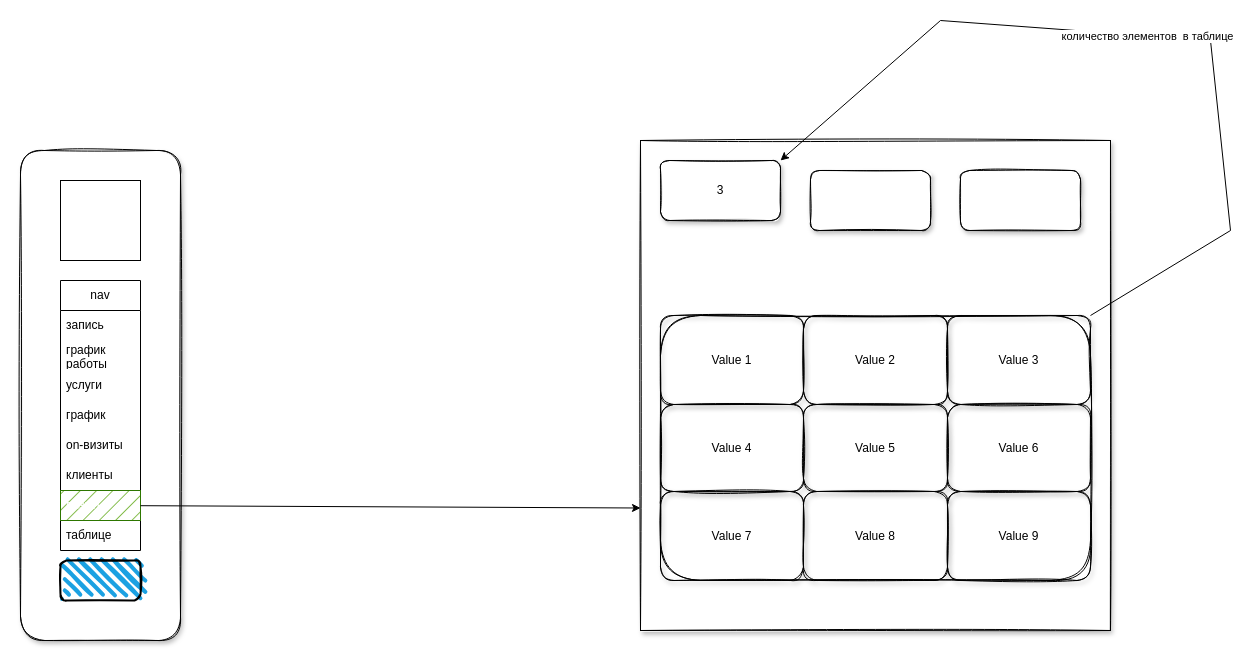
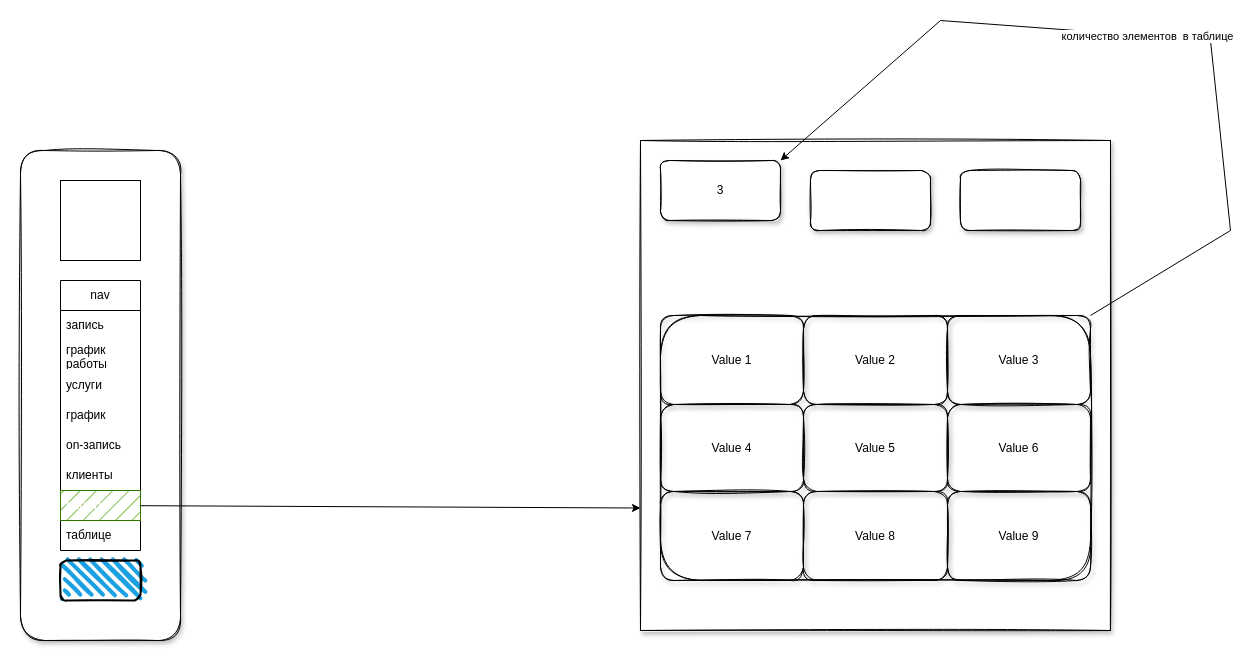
- <mxCell id="9" value="on-визиты" style="text;strokeColor=none;fillColor=none;align=left;verticalAlign=middle;spacingLeft=4;spacingRight=4;overflow=hidden;points=[[0,0.5],[1,0.5]];portConstraint=eastwest;rotatable=0;whiteSpace=wrap;html=1;fillStyle=hatch;" vertex="1" parent="4"><mxGeometry y="150" width="80" height="30" as="geometry" /></mxCell>
+ <mxCell id="9" value="on-запись" style="text;strokeColor=none;fillColor=none;align=left;verticalAlign=middle;spacingLeft=4;spacingRight=4;overflow=hidden;points=[[0,0.5],[1,0.5]];portConstraint=eastwest;rotatable=0;whiteSpace=wrap;html=1;fillStyle=hatch;" vertex="1" parent="4"><mxGeometry y="150" width="80" height="30" as="geometry" /></mxCell>
- <mxCell id="11" value="визиты" style="text;strokeColor=#2D7600;fillColor=#60a917;align=left;verticalAlign=middle;spacingLeft=4;spacingRight=4;overflow=hidden;points=[[0,0.5],[1,0.5]];portConstraint=eastwest;rotatable=0;whiteSpace=wrap;html=1;fillStyle=hatch;fontColor=#ffffff;" vertex="1" parent="4"><mxGeometry y="210" width="80" height="30" as="geometry" /></mxCell>
+ <mxCell id="11" value="работы" style="text;strokeColor=#2D7600;fillColor=#60a917;align=left;verticalAlign=middle;spacingLeft=4;spacingRight=4;overflow=hidden;points=[[0,0.5],[1,0.5]];portConstraint=eastwest;rotatable=0;whiteSpace=wrap;html=1;fillStyle=hatch;fontColor=#ffffff;" vertex="1" parent="4"><mxGeometry y="210" width="80" height="30" as="geometry" /></mxCell>
